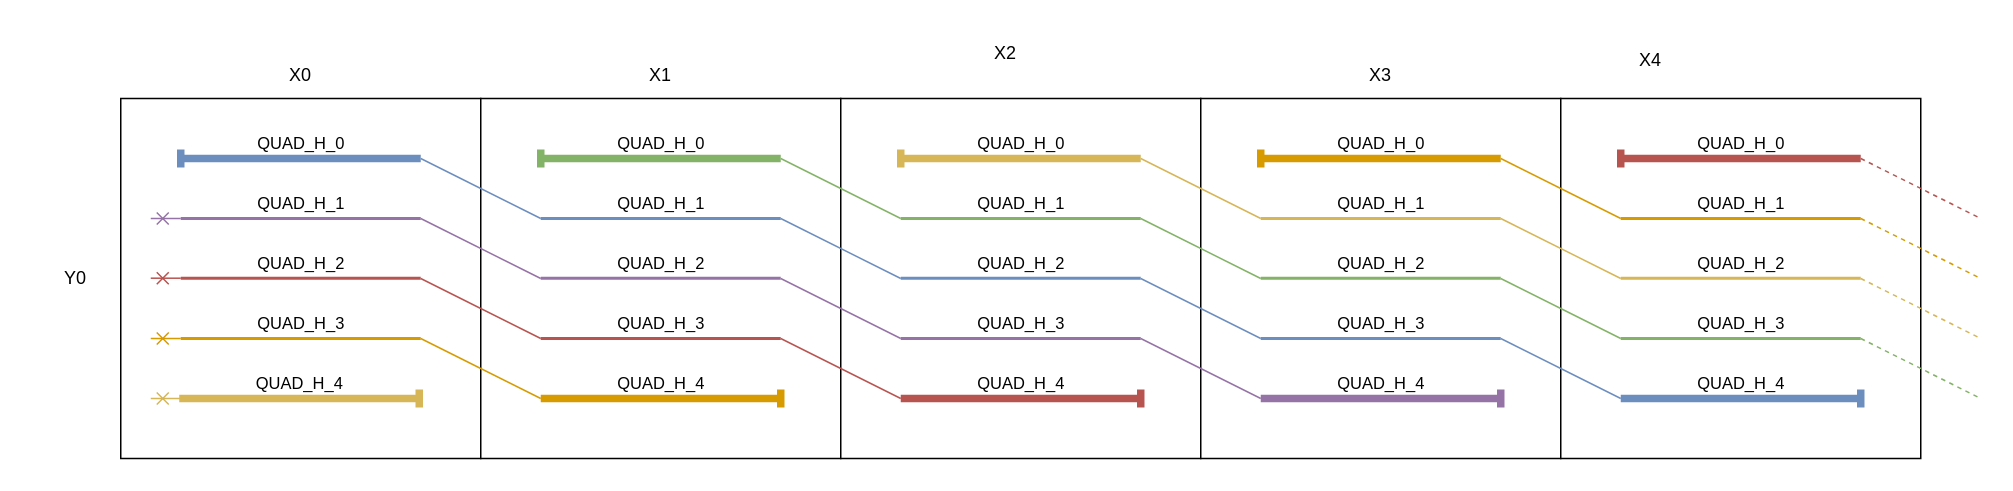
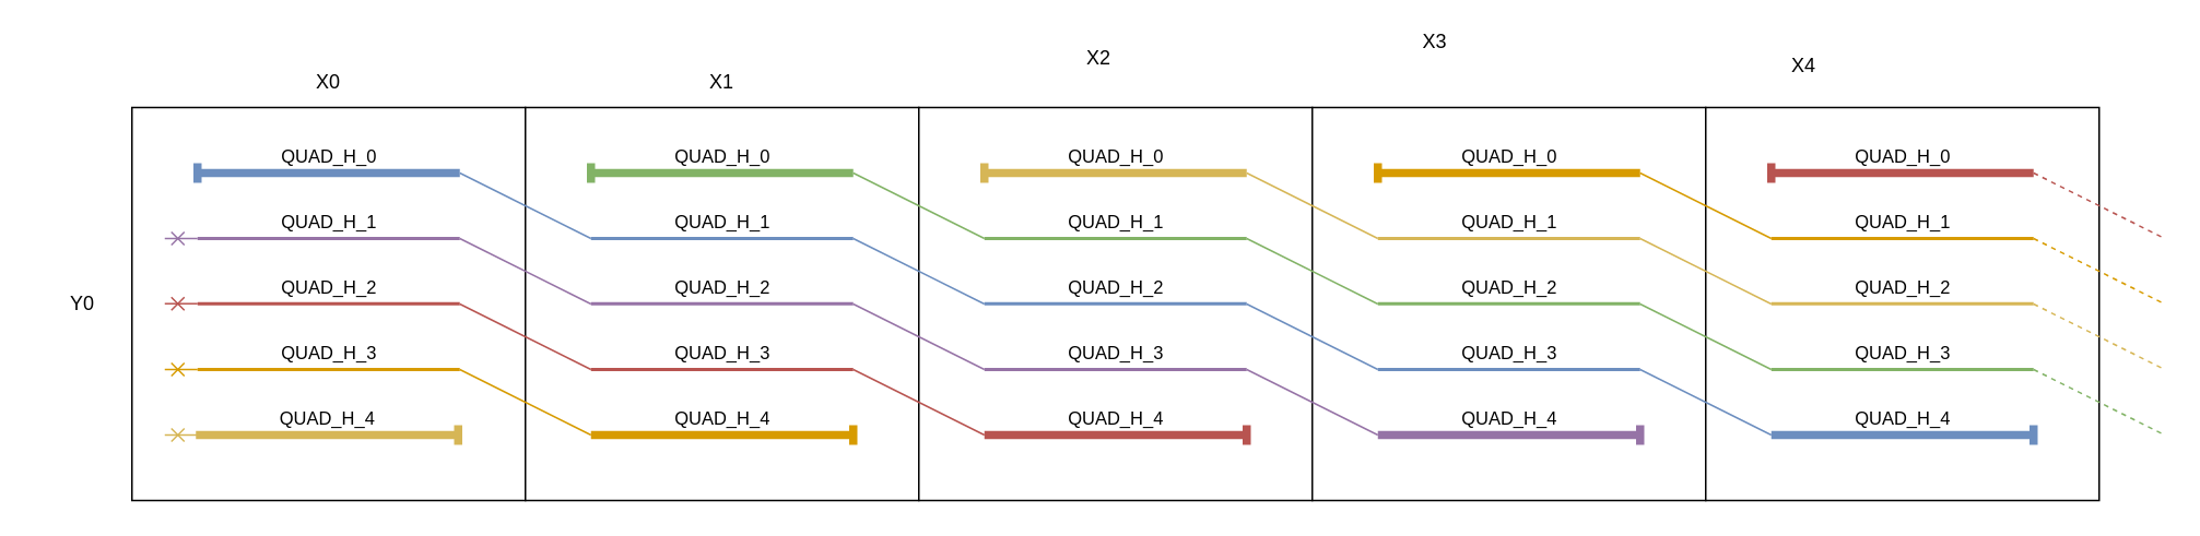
- <mxCell id="55" value="&lt;div&gt;X3&lt;/div&gt;" style="text;html=1;align=center;verticalAlign=middle;whiteSpace=wrap;rounded=0;" parent="1" vertex="1"><mxGeometry x="890" y="35" width="60" height="30" as="geometry" /></mxCell>
+ <mxCell id="55" value="&lt;div&gt;X3&lt;/div&gt;" style="text;html=1;align=center;verticalAlign=middle;whiteSpace=wrap;rounded=0;" parent="1" vertex="1"><mxGeometry x="845" y="10" width="60" height="30" as="geometry" /></mxCell>
